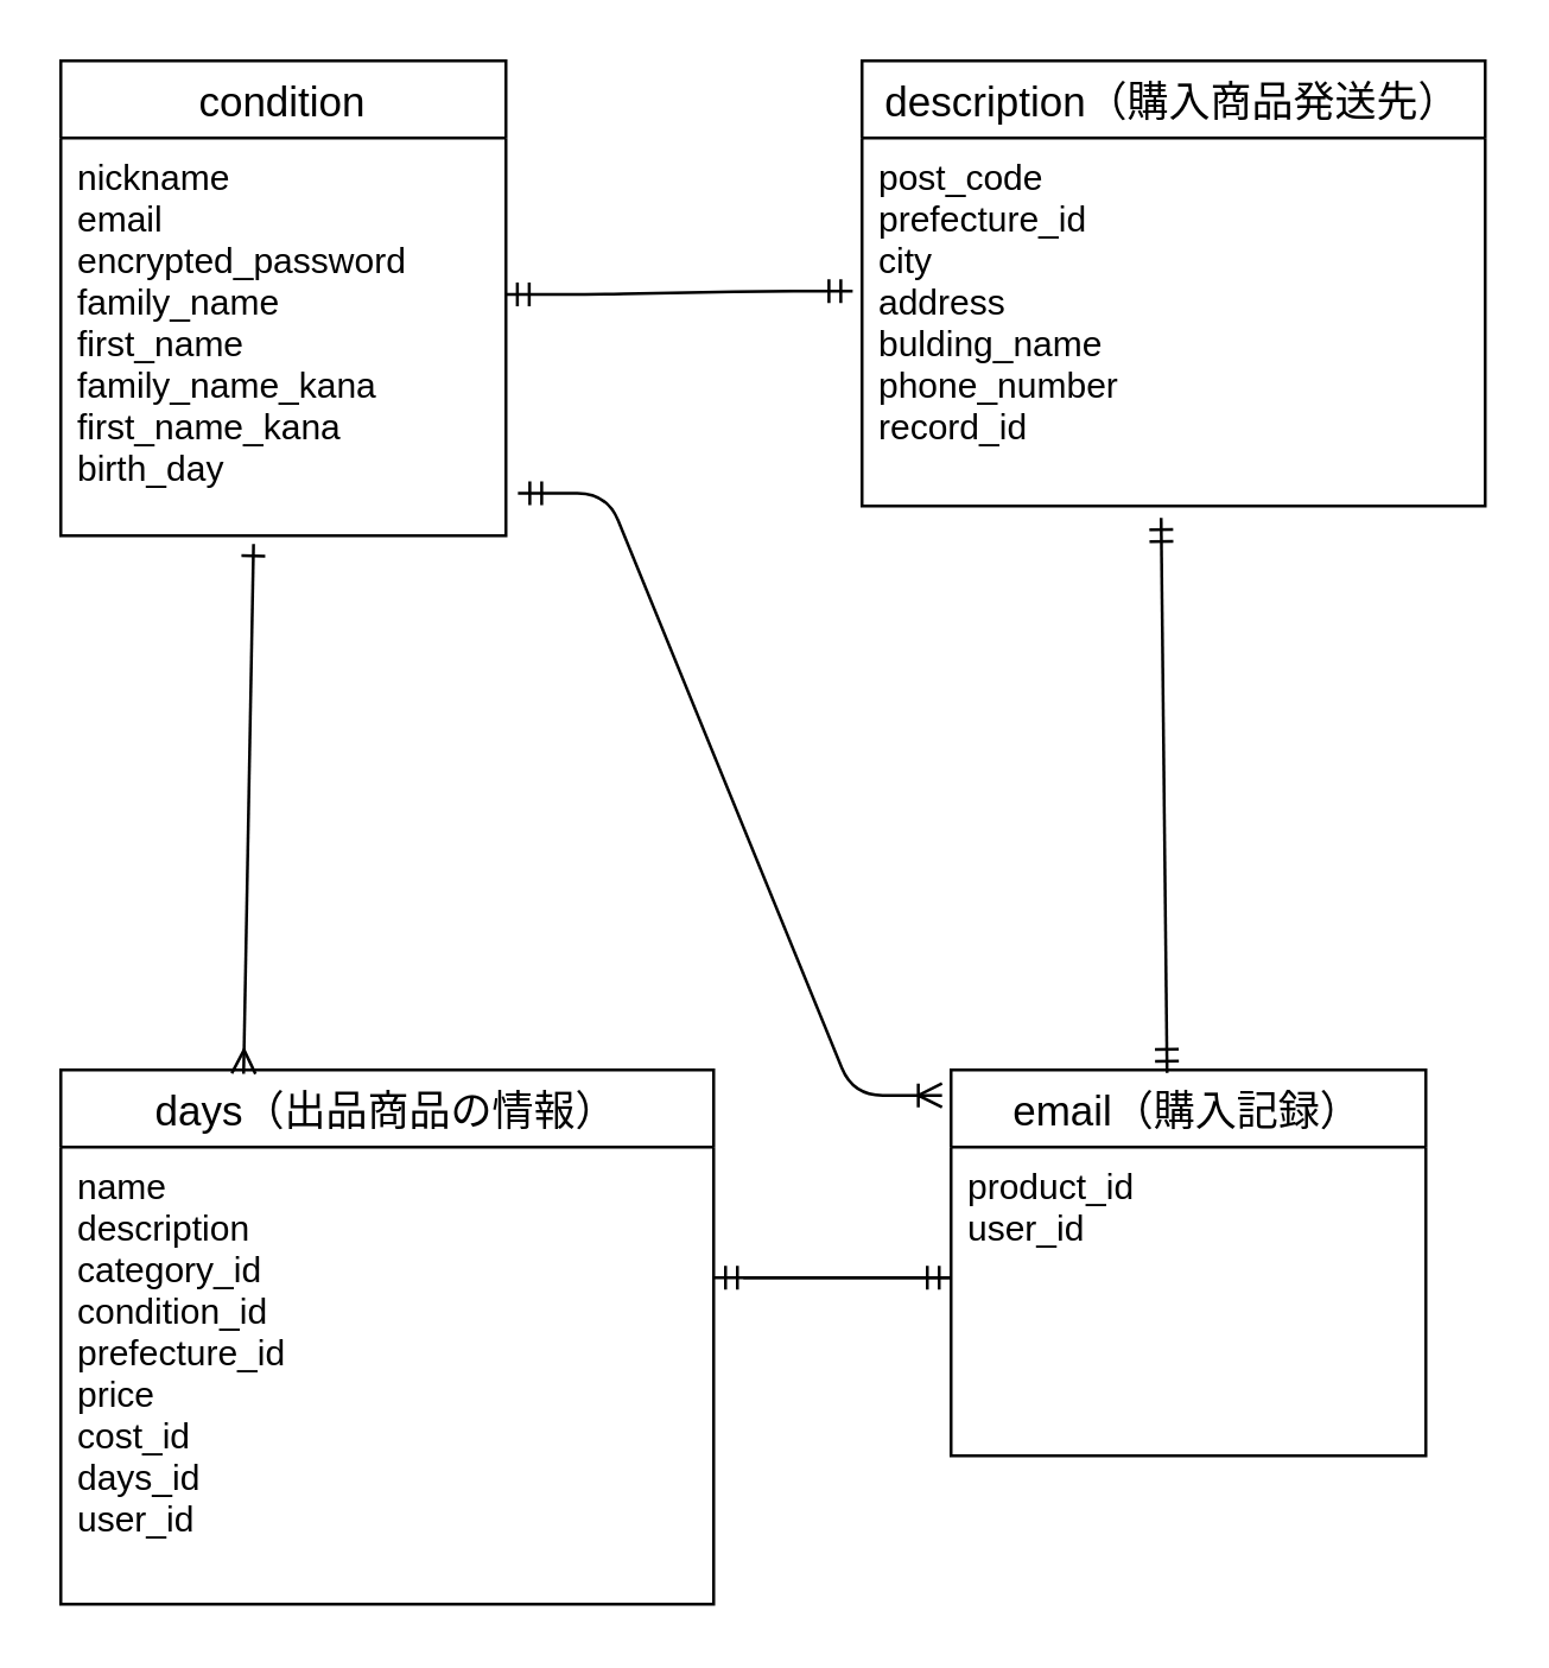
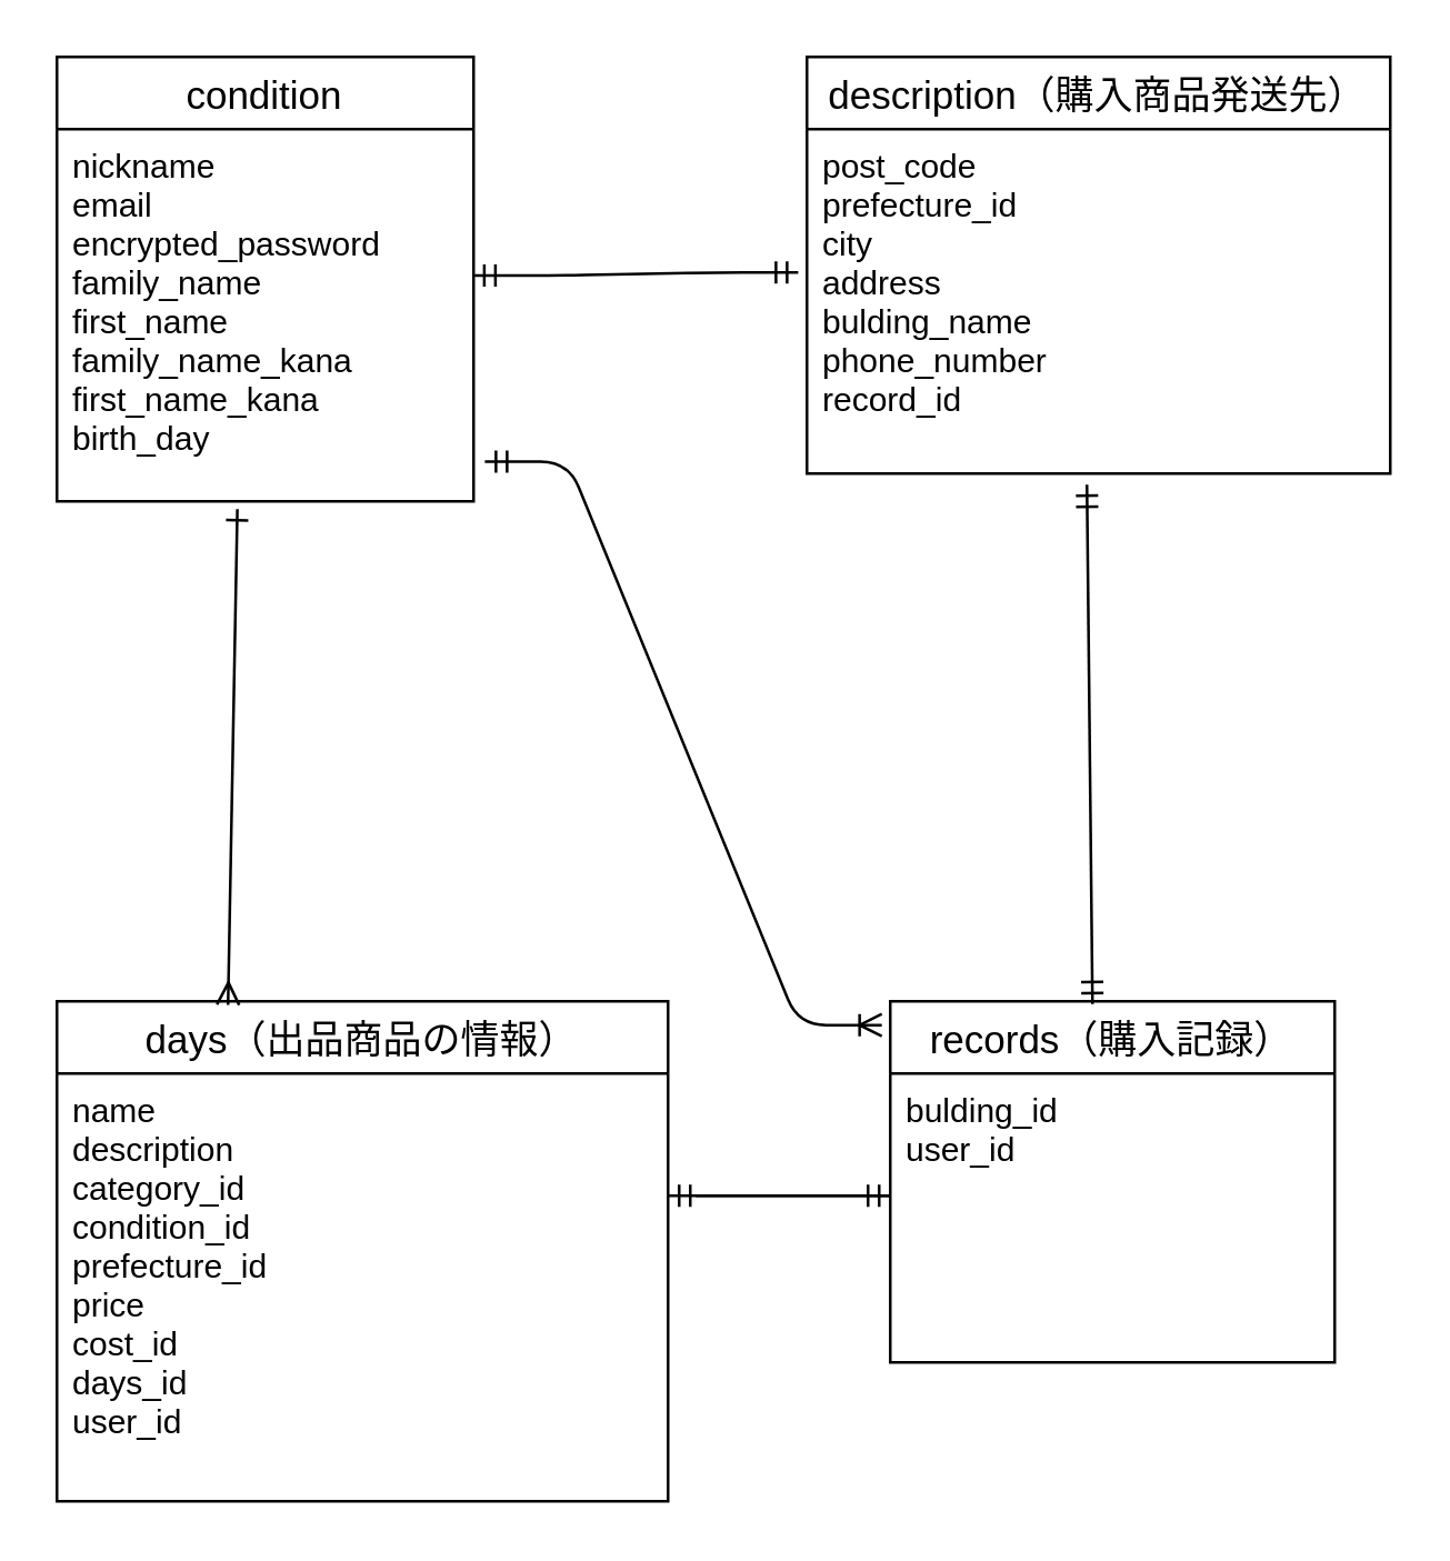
- <mxCell id="8" value="email（購入記録）" style="swimlane;fontStyle=0;childLayout=stackLayout;horizontal=1;startSize=26;horizontalStack=0;resizeParent=1;resizeParentMax=0;resizeLast=0;collapsible=1;marginBottom=0;align=center;fontSize=14;" parent="1" vertex="1"><mxGeometry x="320" y="360" width="160" height="130" as="geometry" /></mxCell>
+ <mxCell id="8" value="records（購入記録）" style="swimlane;fontStyle=0;childLayout=stackLayout;horizontal=1;startSize=26;horizontalStack=0;resizeParent=1;resizeParentMax=0;resizeLast=0;collapsible=1;marginBottom=0;align=center;fontSize=14;" parent="1" vertex="1"><mxGeometry x="320" y="360" width="160" height="130" as="geometry" /></mxCell>
- <mxCell id="9" value="product_id&#10;user_id" style="text;strokeColor=none;fillColor=none;spacingLeft=4;spacingRight=4;overflow=hidden;rotatable=0;points=[[0,0.5],[1,0.5]];portConstraint=eastwest;fontSize=12;" parent="8" vertex="1"><mxGeometry y="26" width="160" height="104" as="geometry" /></mxCell>
+ <mxCell id="9" value="bulding_id&#10;user_id" style="text;strokeColor=none;fillColor=none;spacingLeft=4;spacingRight=4;overflow=hidden;rotatable=0;points=[[0,0.5],[1,0.5]];portConstraint=eastwest;fontSize=12;" parent="8" vertex="1"><mxGeometry y="26" width="160" height="104" as="geometry" /></mxCell>
